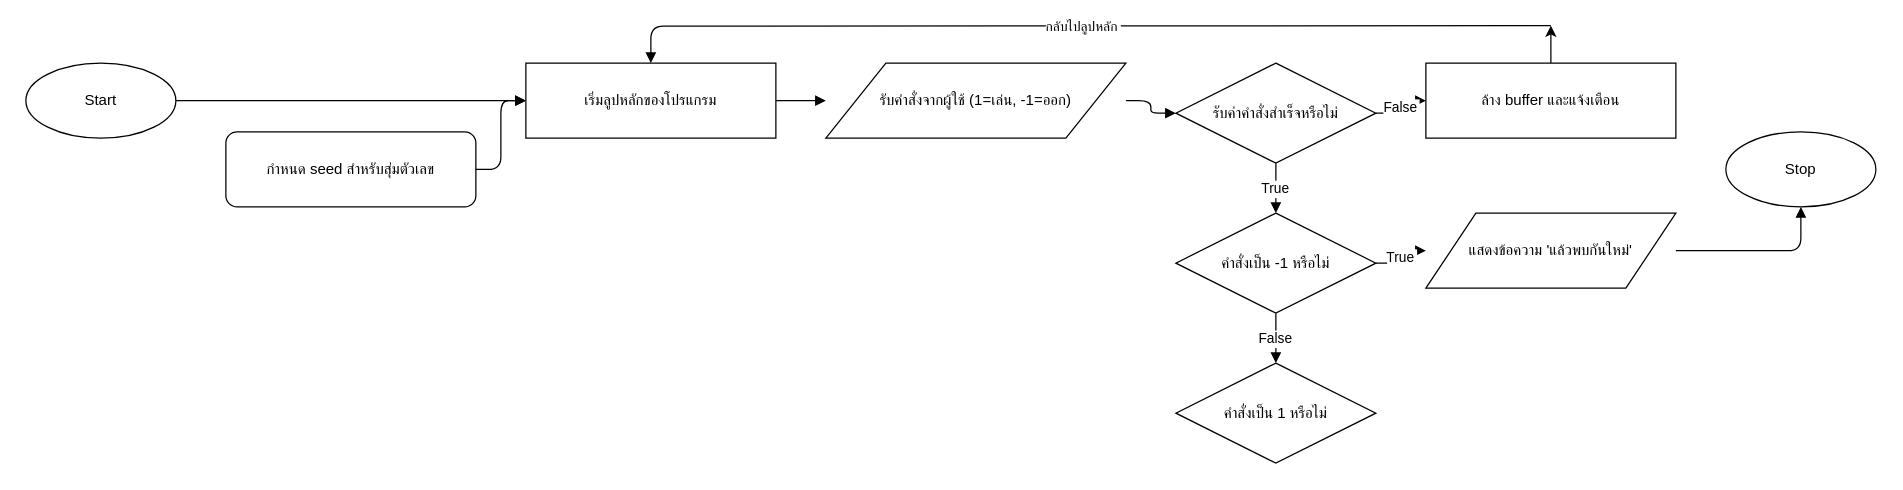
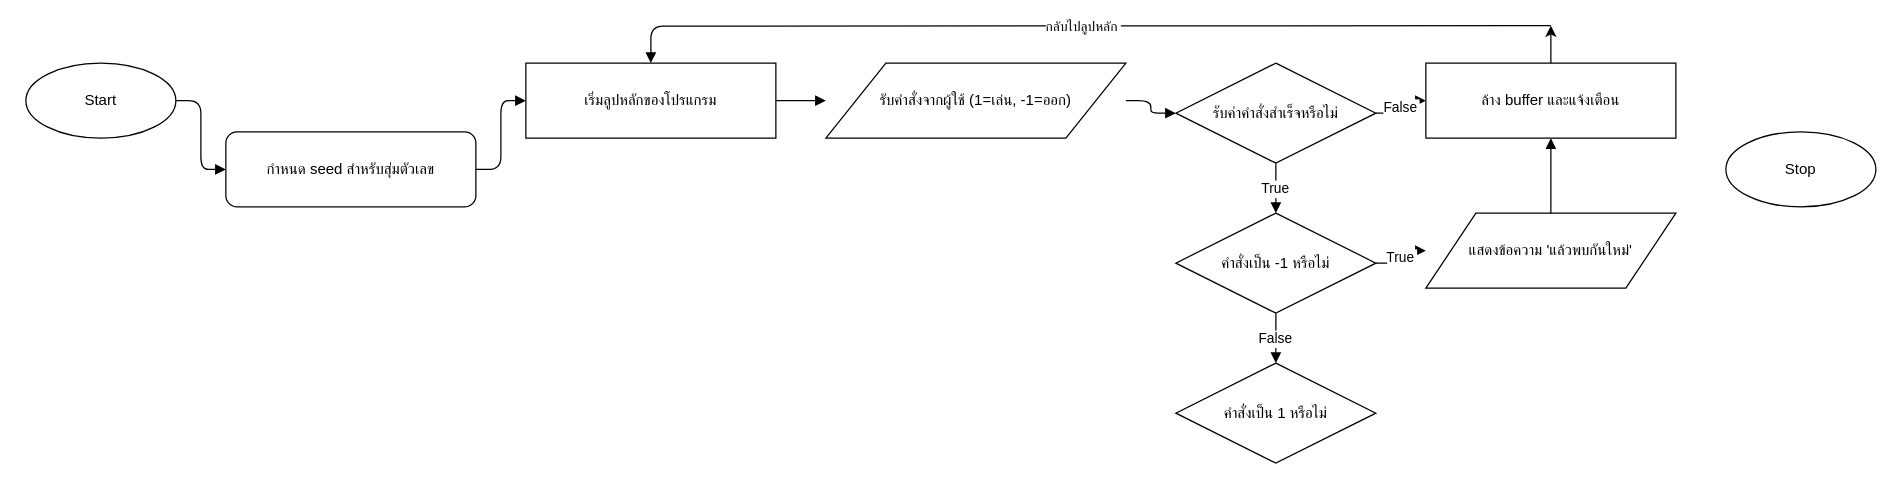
- <mxCell id="4" style="edgeStyle=orthogonalEdgeStyle;endArrow=block;" parent="1" source="2" target="5" edge="1"><mxGeometry relative="1" as="geometry" /></mxCell>
+ <mxCell id="4" style="edgeStyle=orthogonalEdgeStyle;endArrow=block;" parent="1" source="2" target="3" edge="1"><mxGeometry relative="1" as="geometry" /></mxCell>
- <mxCell id="20" style="edgeStyle=orthogonalEdgeStyle;endArrow=block;" parent="1" source="18" target="19" edge="1"><mxGeometry relative="1" as="geometry" /></mxCell>
+ <mxCell id="20" style="edgeStyle=orthogonalEdgeStyle;endArrow=block;" parent="1" source="18" target="14" edge="1"><mxGeometry relative="1" as="geometry" /></mxCell>
